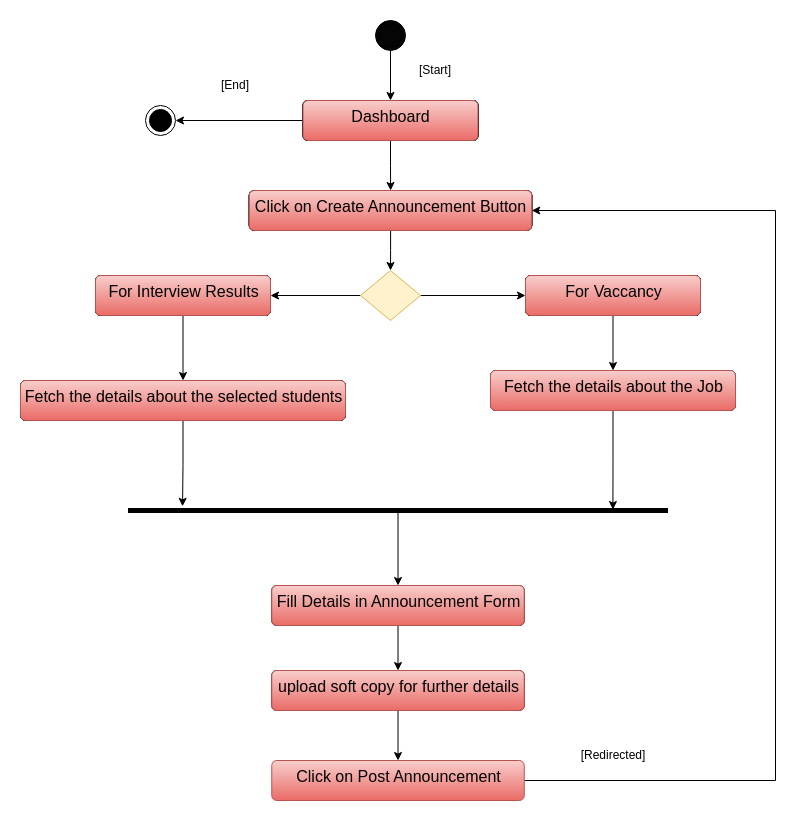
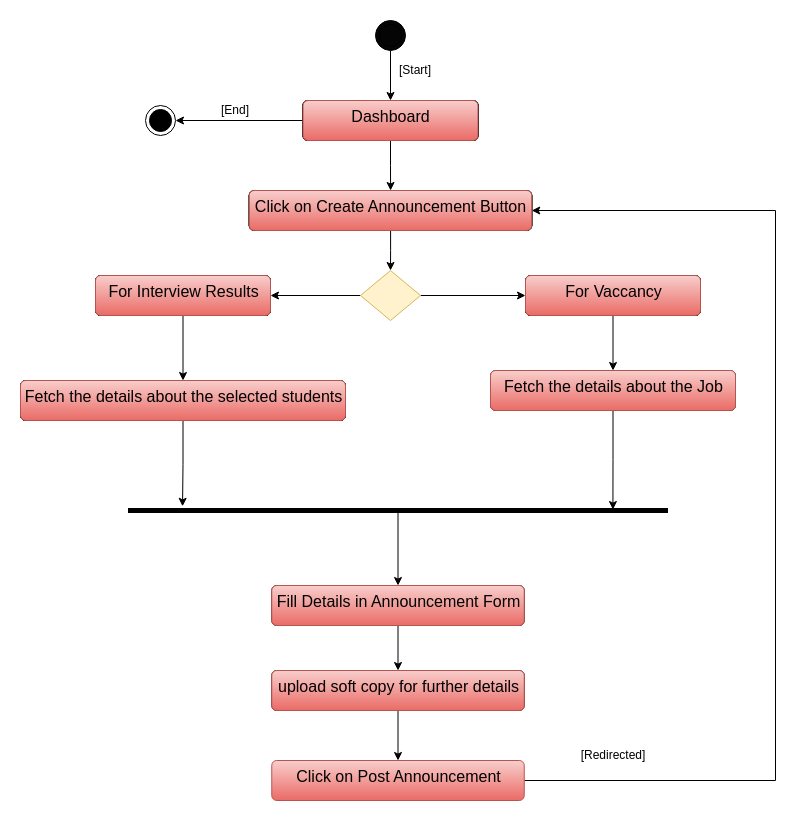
- <mxCell id="30" value="[Start]" style="text;html=1;strokeColor=none;fillColor=none;align=center;verticalAlign=middle;whiteSpace=wrap;rounded=0;" vertex="1" parent="1"><mxGeometry x="415" y="60" width="40" height="20" as="geometry" /></mxCell>
+ <mxCell id="30" value="[Start]" style="text;html=1;strokeColor=none;fillColor=none;align=center;verticalAlign=middle;whiteSpace=wrap;rounded=0;" vertex="1" parent="1"><mxGeometry x="395" y="60" width="40" height="20" as="geometry" /></mxCell>
- <mxCell id="31" value="[End]" style="text;html=1;strokeColor=none;fillColor=none;align=center;verticalAlign=middle;whiteSpace=wrap;rounded=0;" vertex="1" parent="1"><mxGeometry x="215" y="75" width="40" height="20" as="geometry" /></mxCell>
+ <mxCell id="31" value="[End]" style="text;html=1;strokeColor=none;fillColor=none;align=center;verticalAlign=middle;whiteSpace=wrap;rounded=0;" vertex="1" parent="1"><mxGeometry x="215" y="100" width="40" height="20" as="geometry" /></mxCell>
